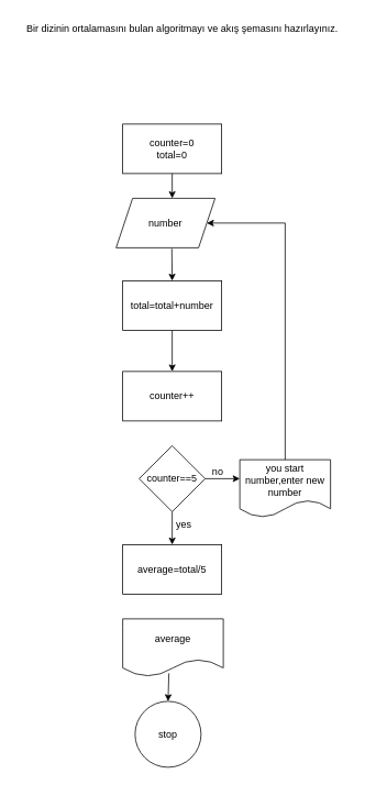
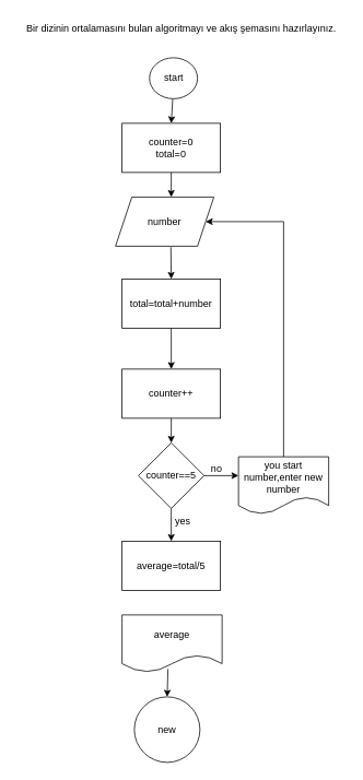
+ <mxCell id="22" value="start" style="ellipse;whiteSpace=wrap;html=1;" vertex="1" parent="1"><mxGeometry x="181.5" y="70" width="58.5" height="50" as="geometry" /></mxCell>
+ <mxCell id="7" value="" style="endArrow=classic;html=1;rounded=0;entryX=0.5;entryY=0;entryDx=0;entryDy=0;" parent="1" source="22" target="2" edge="1"><mxGeometry width="50" height="50" relative="1" as="geometry"><mxPoint x="208" y="134" as="sourcePoint" /><mxPoint x="140" y="160" as="targetPoint" /></mxGeometry></mxCell>
+ <mxCell id="12" value="" style="endArrow=classic;html=1;rounded=0;exitX=0.5;exitY=1;exitDx=0;exitDy=0;entryX=0.5;entryY=0;entryDx=0;entryDy=0;" edge="1" parent="1" source="10" target="11"><mxGeometry width="50" height="50" relative="1" as="geometry"><mxPoint x="180" y="590" as="sourcePoint" /><mxPoint x="230" y="540" as="targetPoint" /></mxGeometry></mxCell>
- <mxCell id="21" value="stop" style="ellipse;whiteSpace=wrap;html=1;" vertex="1" parent="1"><mxGeometry x="163" y="850" width="80" height="80" as="geometry" /></mxCell>
+ <mxCell id="21" value="new" style="ellipse;whiteSpace=wrap;html=1;" vertex="1" parent="1"><mxGeometry x="163" y="850" width="80" height="80" as="geometry" /></mxCell>
